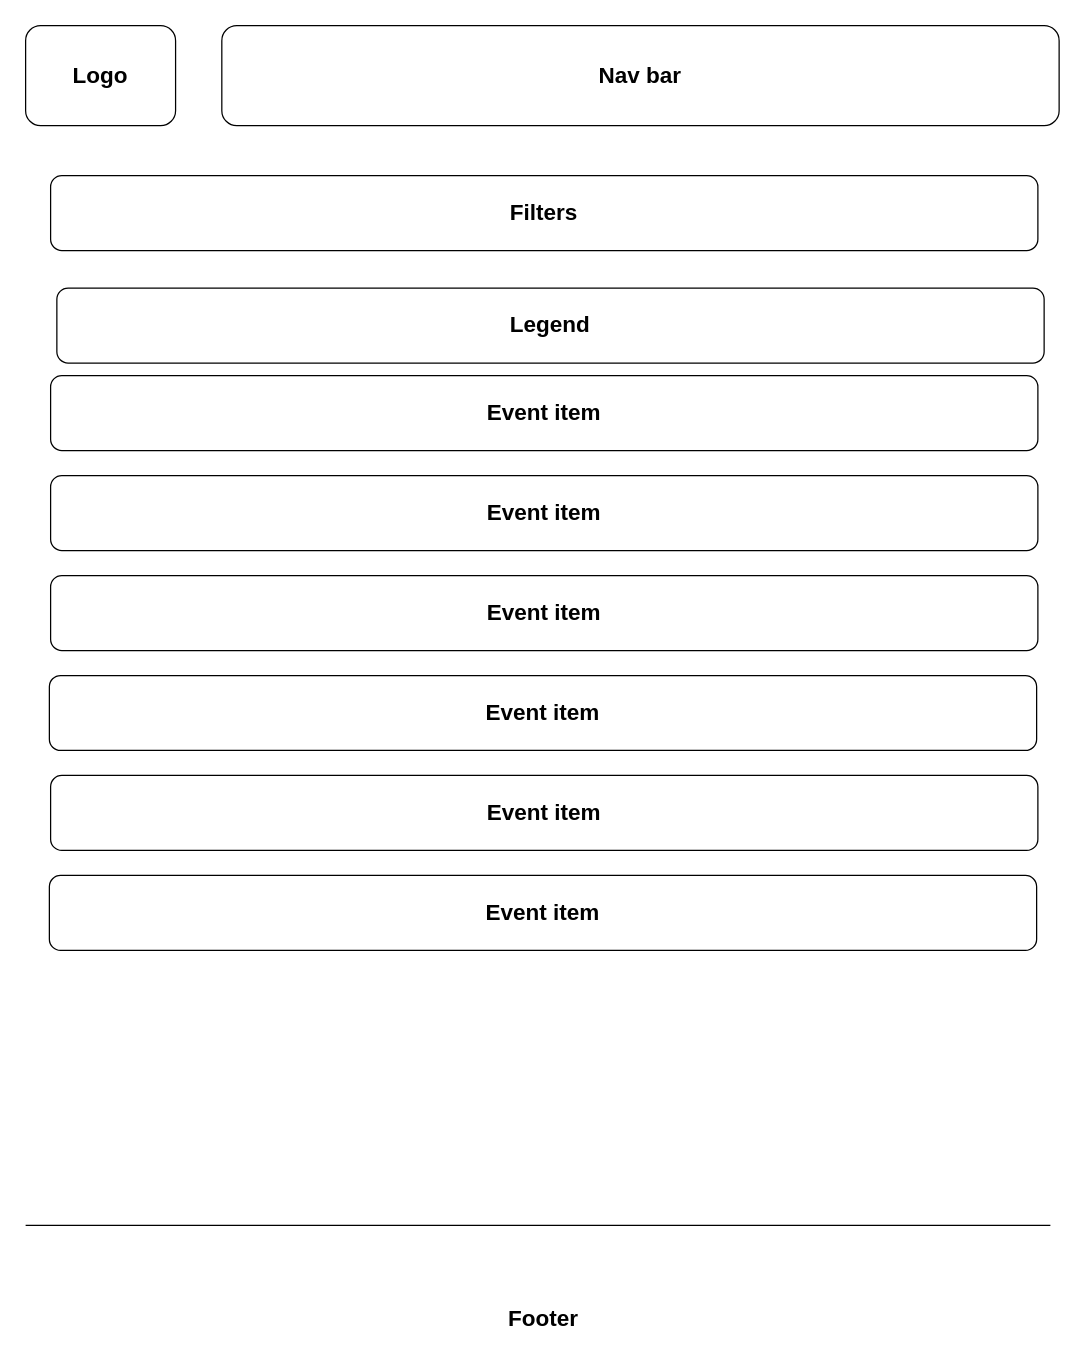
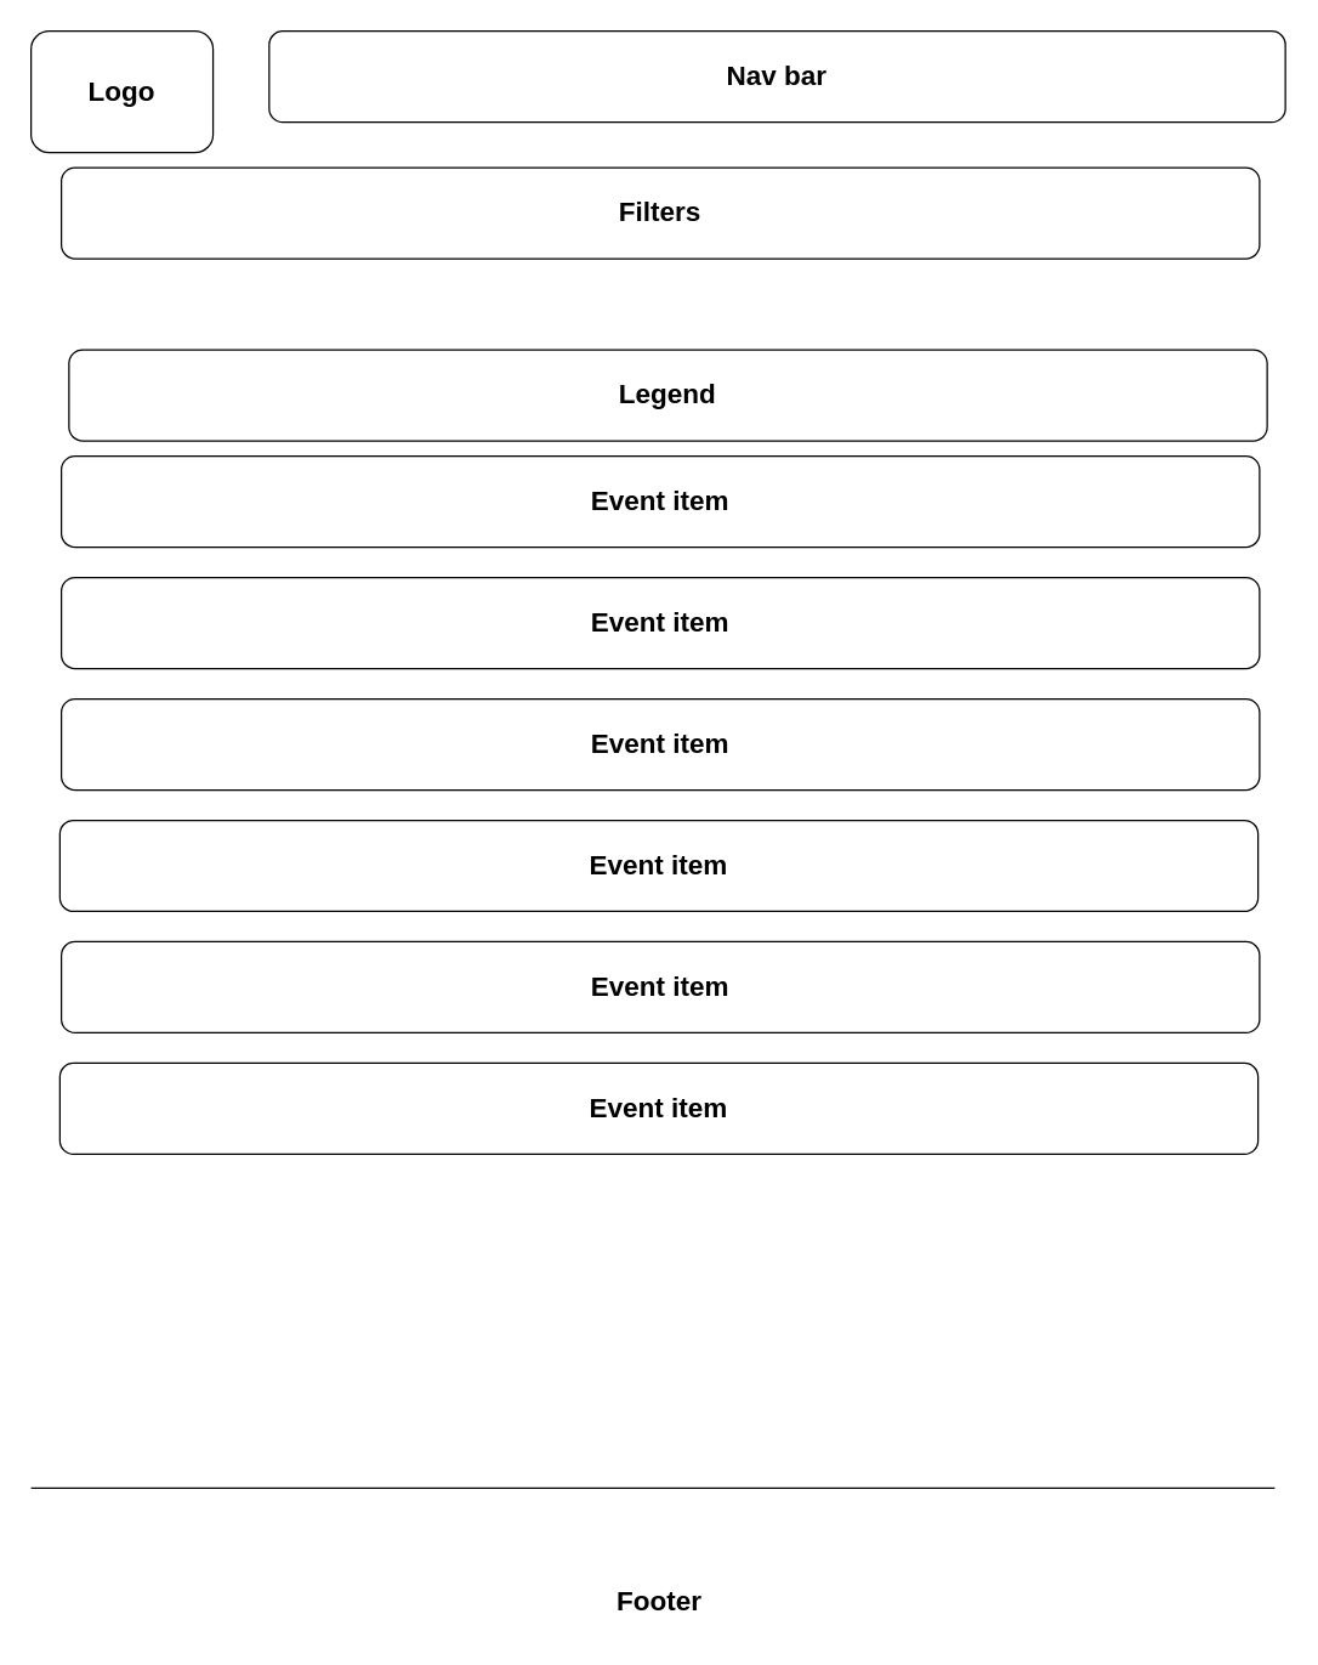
- <mxCell id="2" value="&lt;font style=&quot;font-size: 18px;&quot;&gt;&lt;b style=&quot;&quot;&gt;Nav bar&lt;/b&gt;&lt;/font&gt;" style="rounded=1;whiteSpace=wrap;html=1;fillColor=none;" parent="1" vertex="1"><mxGeometry x="177" y="20" width="670" height="80" as="geometry" /></mxCell>
+ <mxCell id="2" value="&lt;font style=&quot;font-size: 18px;&quot;&gt;&lt;b style=&quot;&quot;&gt;Nav bar&lt;/b&gt;&lt;/font&gt;" style="rounded=1;whiteSpace=wrap;html=1;fillColor=none;" parent="1" vertex="1"><mxGeometry x="177" y="20" width="670" height="60" as="geometry" /></mxCell>
- <mxCell id="6" value="&lt;font style=&quot;font-size: 18px;&quot;&gt;&lt;b style=&quot;&quot;&gt;Filters&lt;/b&gt;&lt;/font&gt;" style="rounded=1;whiteSpace=wrap;html=1;fillColor=none;" parent="1" vertex="1"><mxGeometry x="40" y="140" width="790" height="60" as="geometry" /></mxCell>
+ <mxCell id="6" value="&lt;font style=&quot;font-size: 18px;&quot;&gt;&lt;b style=&quot;&quot;&gt;Filters&lt;/b&gt;&lt;/font&gt;" style="rounded=1;whiteSpace=wrap;html=1;fillColor=none;" parent="1" vertex="1"><mxGeometry x="40" y="110" width="790" height="60" as="geometry" /></mxCell>
